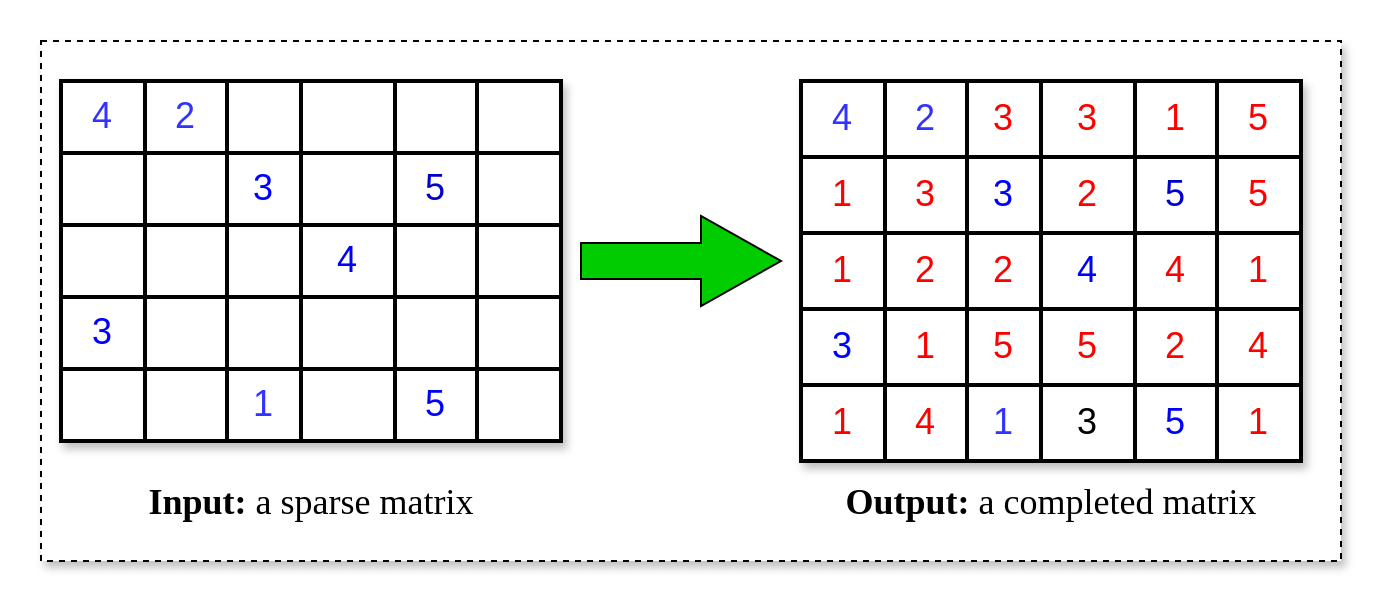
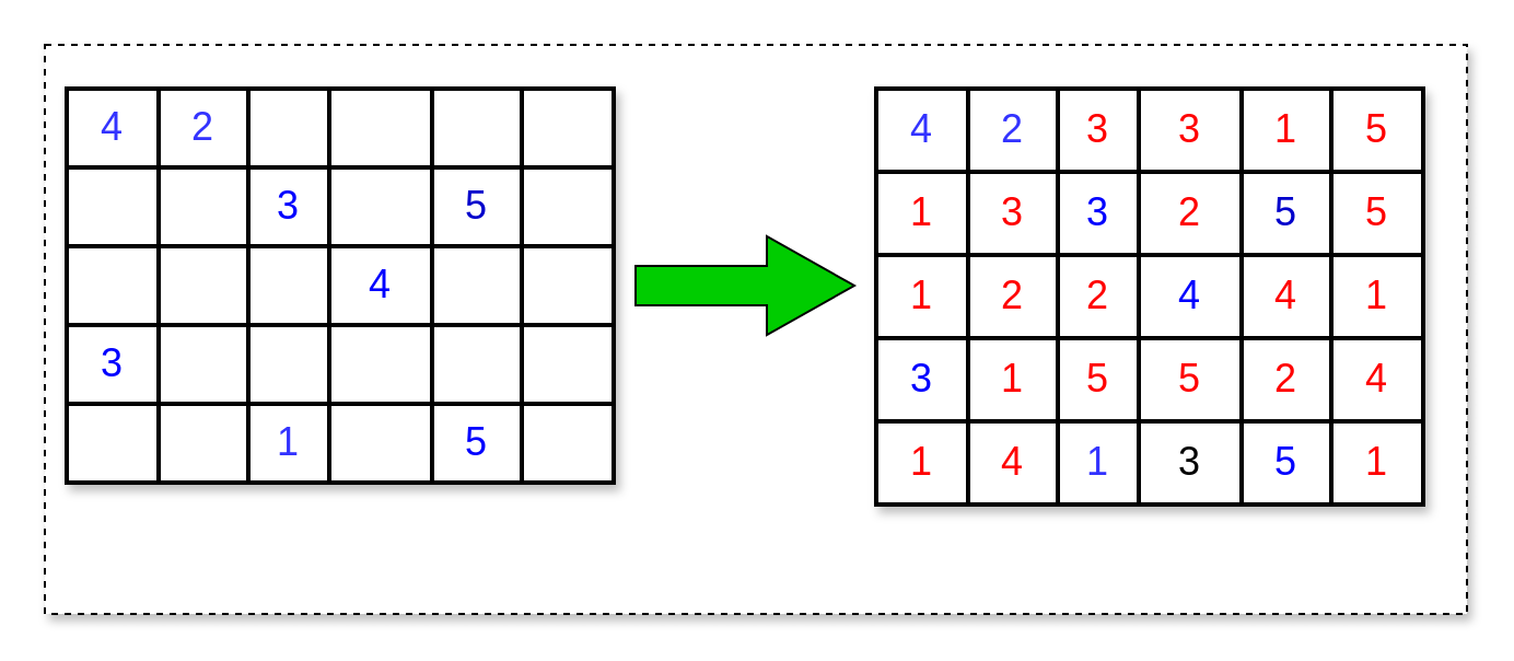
- <mxCell id="76" value="&lt;font size=&quot;1&quot; face=&quot;Tahoma&quot; color=&quot;#000000&quot;&gt;&lt;b style=&quot;font-size: 18px;&quot;&gt;Input: &lt;/b&gt;&lt;span style=&quot;font-size: 18px;&quot;&gt;a&amp;nbsp;sparse matrix&lt;/span&gt;&lt;/font&gt;" style="text;html=1;resizable=0;autosize=1;align=center;verticalAlign=middle;points=[];fillColor=none;strokeColor=none;rounded=0;shadow=1;strokeWidth=2;fontFamily=Times New Roman;fontSize=20;fontColor=#FF8000;" vertex="1" parent="1"><mxGeometry x="50" y="230" width="210" height="40" as="geometry" /></mxCell>
- <mxCell id="77" value="&lt;font size=&quot;1&quot; face=&quot;Tahoma&quot; color=&quot;#000000&quot;&gt;&lt;b style=&quot;font-size: 18px;&quot;&gt;Output: &lt;/b&gt;&lt;span style=&quot;font-size: 18px;&quot;&gt;a completed matrix&lt;/span&gt;&lt;/font&gt;" style="text;html=1;resizable=0;autosize=1;align=center;verticalAlign=middle;points=[];fillColor=none;strokeColor=none;rounded=0;shadow=1;strokeWidth=2;fontFamily=Times New Roman;fontSize=20;fontColor=#FF8000;" vertex="1" parent="1"><mxGeometry x="400" y="230" width="250" height="40" as="geometry" /></mxCell>
